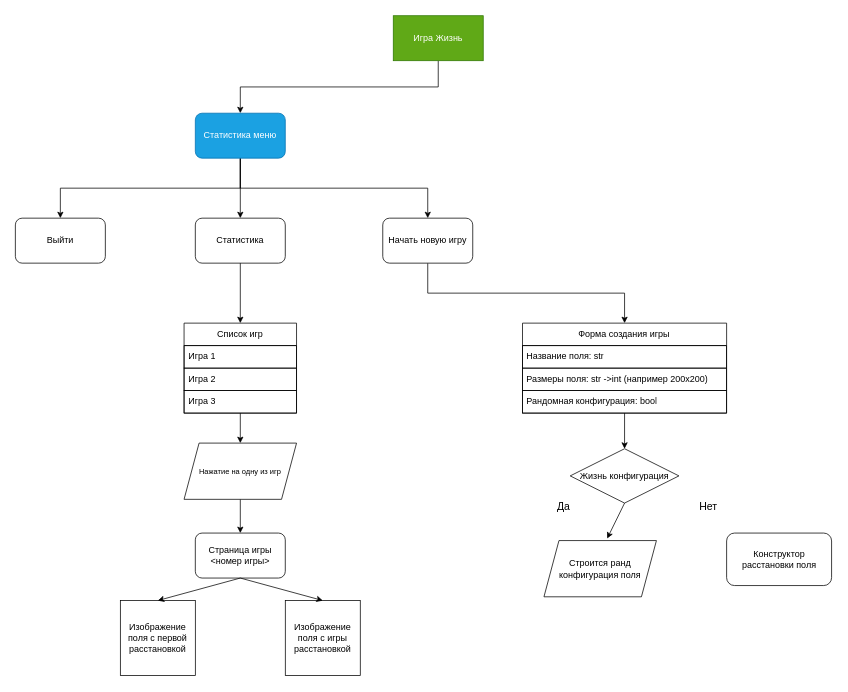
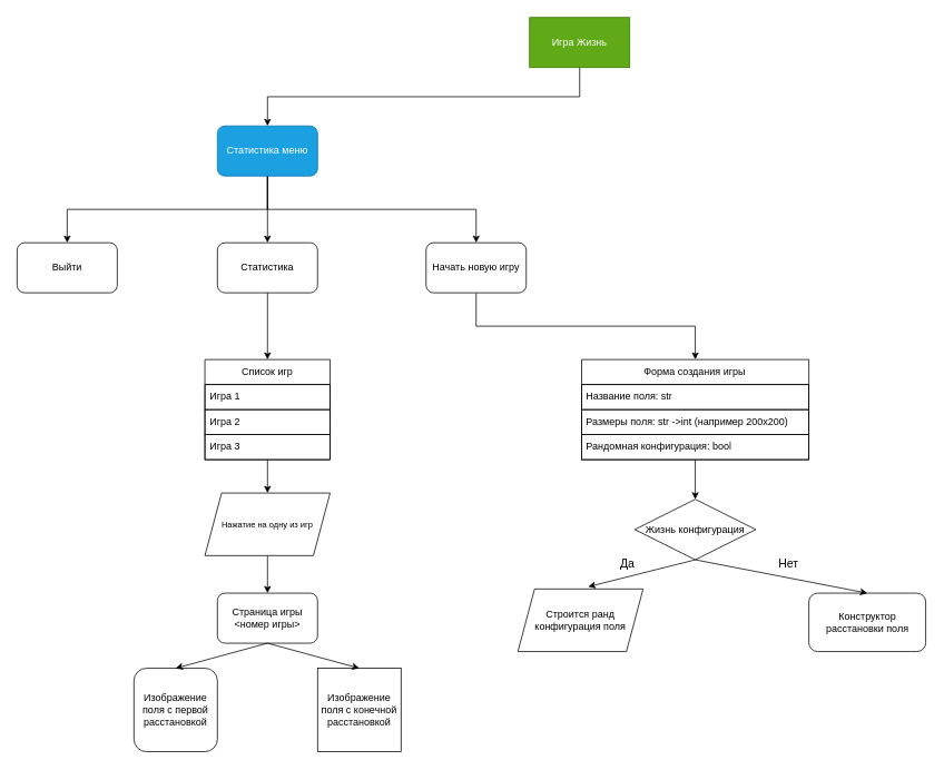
- <mxCell id="3" value="Игра Жизнь" style="rounded=0;whiteSpace=wrap;html=1;fillColor=#60a917;fontColor=#ffffff;strokeColor=#2D7600;" parent="1" vertex="1"><mxGeometry x="524" y="20" width="120" height="60" as="geometry" /></mxCell>
+ <mxCell id="3" value="Игра Жизнь" style="rounded=0;whiteSpace=wrap;html=1;fillColor=#60a917;fontColor=#ffffff;strokeColor=#2D7600;" parent="1" vertex="1"><mxGeometry x="634" y="20" width="120" height="60" as="geometry" /></mxCell>
+ <mxCell id="32" value="" style="endArrow=classic;html=1;rounded=0;exitX=0.5;exitY=1;exitDx=0;exitDy=0;entryX=0.5;entryY=0;entryDx=0;entryDy=0;" parent="1" source="30" target="31" edge="1"><mxGeometry width="50" height="50" relative="1" as="geometry"><mxPoint x="836.39" y="710" as="sourcePoint" /><mxPoint x="886.39" y="660" as="targetPoint" /></mxGeometry></mxCell>
- <mxCell id="35" value="Строится ранд&lt;br&gt;конфигурация поля" style="shape=parallelogram;perimeter=parallelogramPerimeter;whiteSpace=wrap;html=1;fixedSize=1;" parent="1" vertex="1"><mxGeometry x="725" y="720" width="150" height="75" as="geometry" /></mxCell>
+ <mxCell id="35" value="Строится ранд&lt;br&gt;конфигурация поля" style="shape=parallelogram;perimeter=parallelogramPerimeter;whiteSpace=wrap;html=1;fixedSize=1;" parent="1" vertex="1"><mxGeometry x="620" y="705" width="150" height="75" as="geometry" /></mxCell>
- <mxCell id="26" value="Изображение поля с первой расстановкой" style="whiteSpace=wrap;html=1;aspect=fixed;" parent="1" vertex="1"><mxGeometry x="160" y="800" width="100" height="100" as="geometry" /></mxCell>
+ <mxCell id="26" value="Изображение поля с первой расстановкой" style="whiteSpace=wrap;html=1;aspect=fixed;rounded=1;" parent="1" vertex="1"><mxGeometry x="160" y="800" width="100" height="100" as="geometry" /></mxCell>
- <mxCell id="27" value="Изображение поля с игры&lt;br&gt;расстановкой" style="whiteSpace=wrap;html=1;aspect=fixed;" parent="1" vertex="1"><mxGeometry x="380" y="800" width="100" height="100" as="geometry" /></mxCell>
+ <mxCell id="27" value="Изображение поля с конечной&lt;br&gt;расстановкой" style="whiteSpace=wrap;html=1;aspect=fixed;" parent="1" vertex="1"><mxGeometry x="380" y="800" width="100" height="100" as="geometry" /></mxCell>
